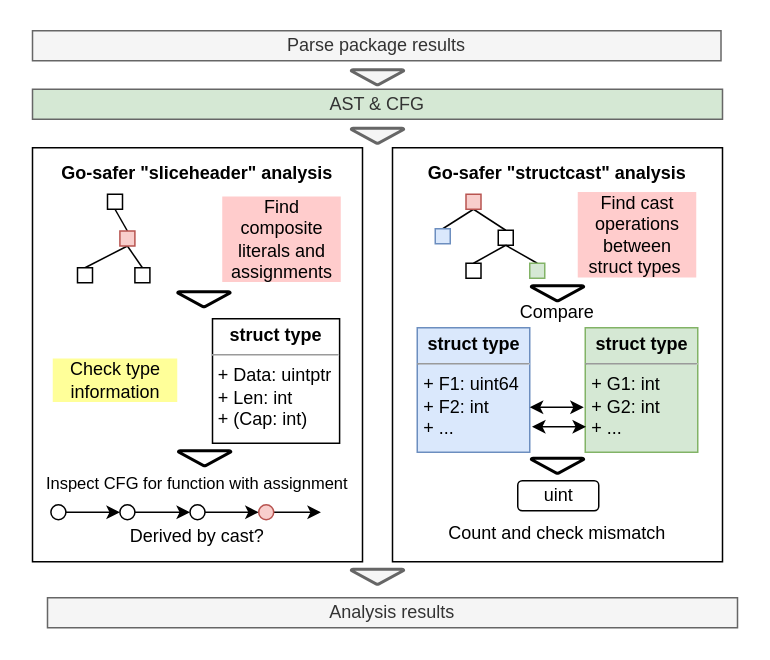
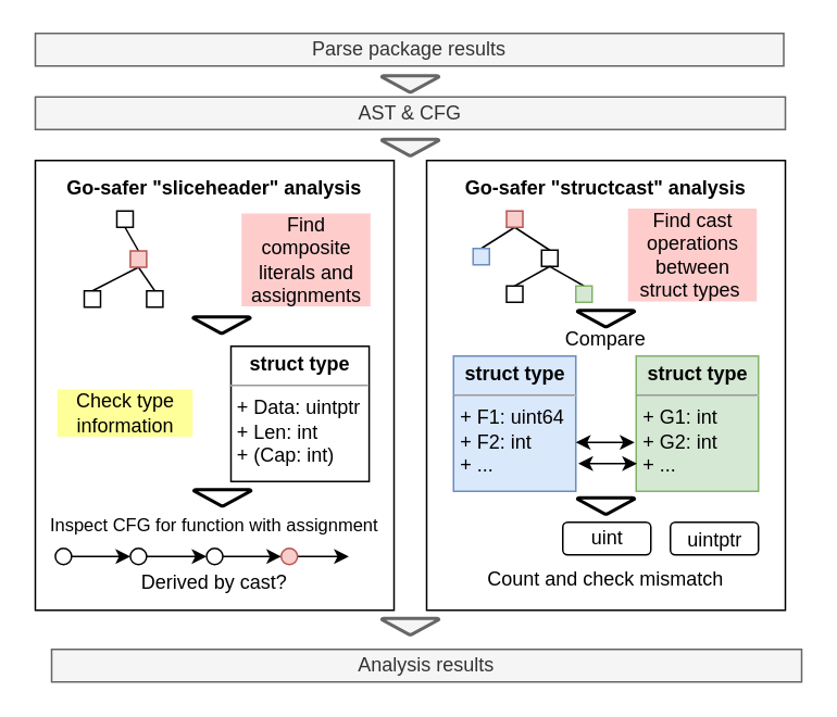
- <mxCell id="4" value="AST &amp;amp; CFG" style="rounded=0;whiteSpace=wrap;html=1;fillColor=#d5e8d4;strokeColor=#666666;fontColor=#333333;" parent="1" vertex="1"><mxGeometry x="21" y="59" width="460" height="20" as="geometry" /></mxCell>
+ <mxCell id="4" value="AST &amp;amp; CFG" style="rounded=0;whiteSpace=wrap;html=1;fillColor=#f5f5f5;strokeColor=#666666;fontColor=#333333;" parent="1" vertex="1"><mxGeometry x="21" y="59" width="460" height="20" as="geometry" /></mxCell>
+ <mxCell id="49" value="&lt;font style=&quot;font-size: 12px&quot;&gt;uintptr&lt;/font&gt;" style="rounded=1;whiteSpace=wrap;html=1;labelBackgroundColor=none;strokeColor=#000000;fillColor=none;gradientColor=none;align=center;verticalAlign=bottom;" parent="1" vertex="1"><mxGeometry x="410.5" y="320" width="54" height="20" as="geometry" /></mxCell>
